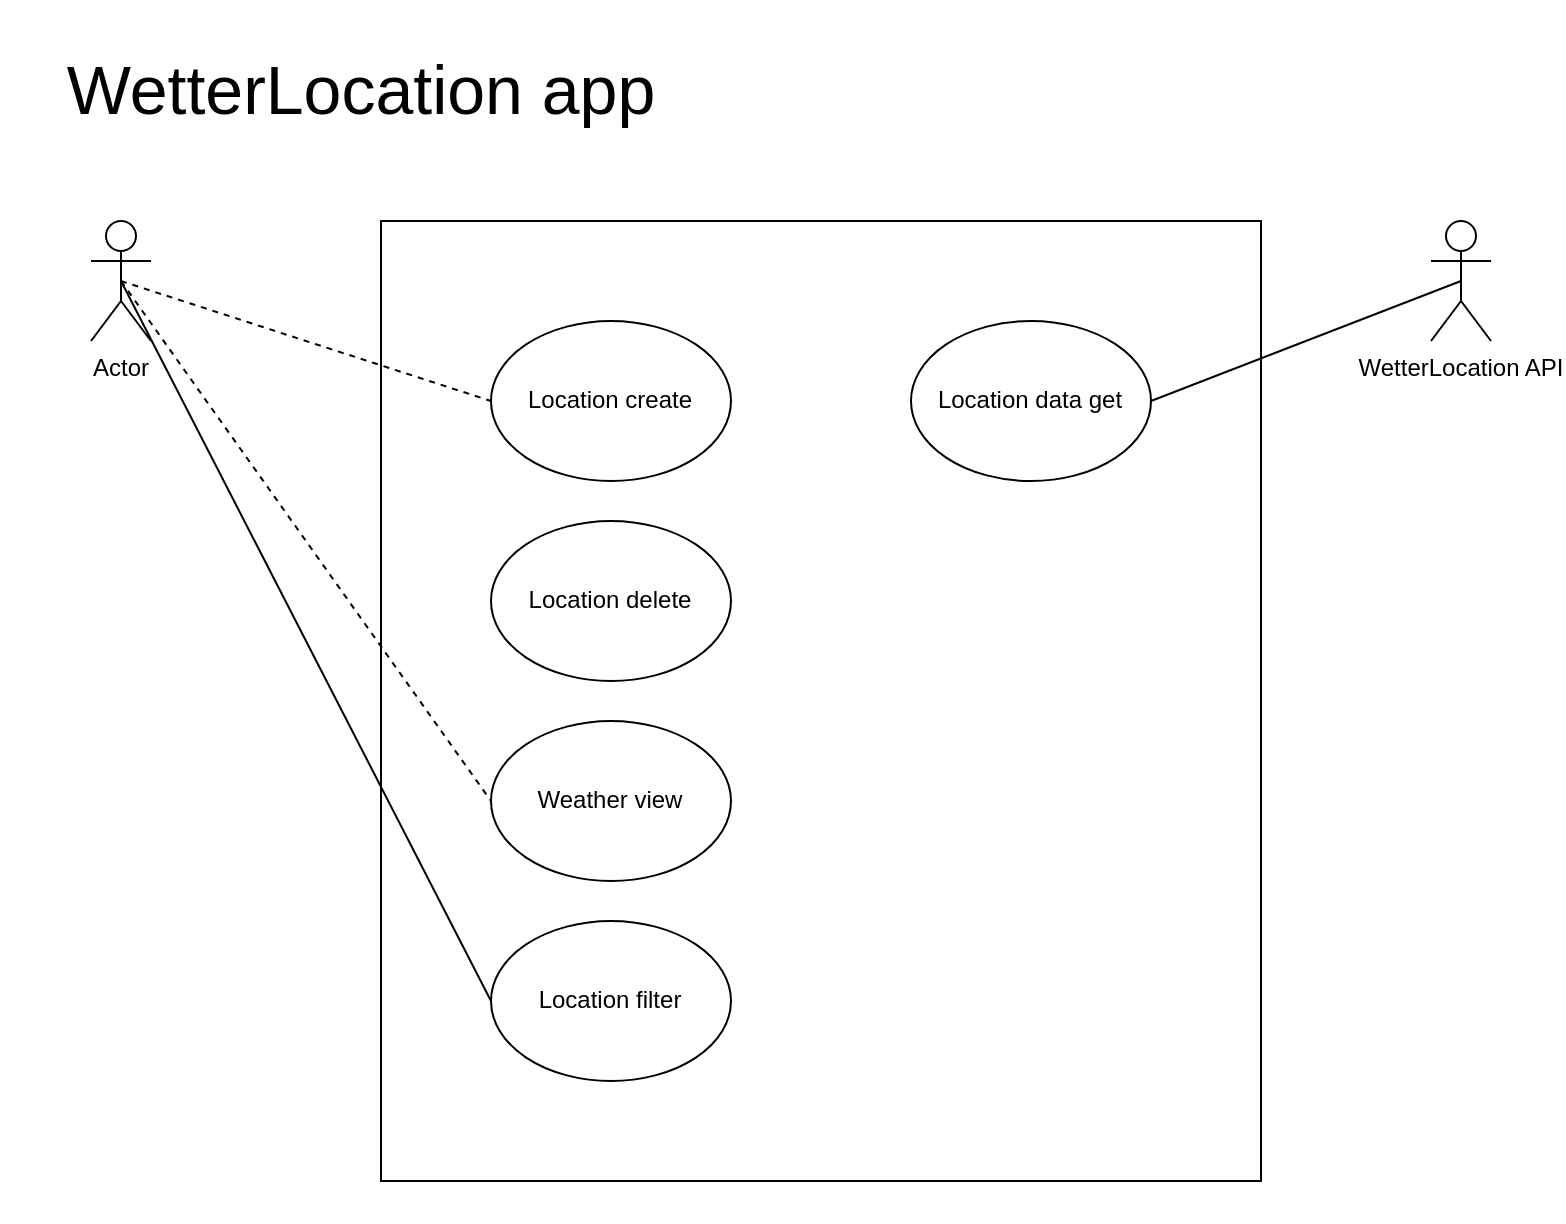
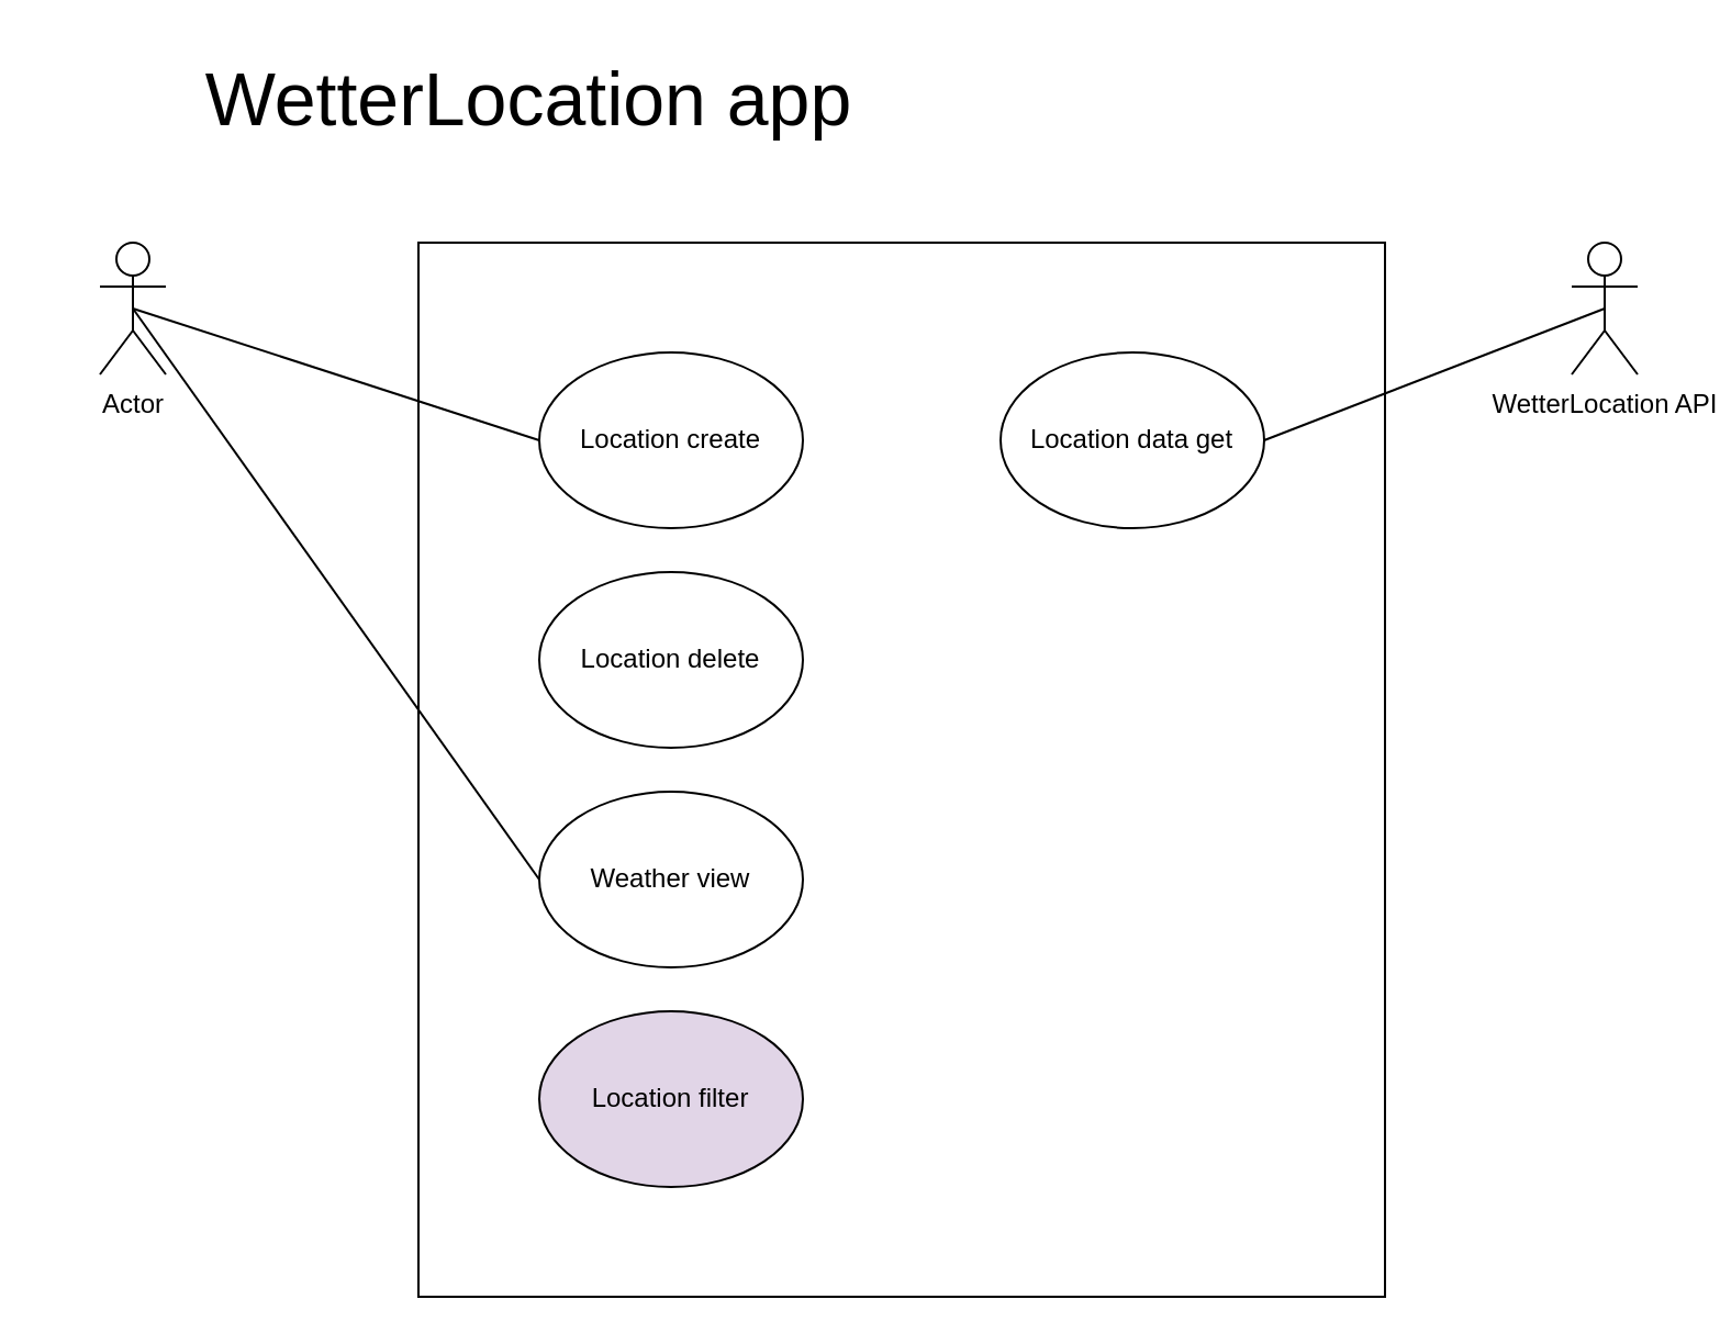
- <mxCell id="8" value="&lt;font style=&quot;font-size: 34px;&quot;&gt;WetterLocation app&lt;/font&gt;" style="text;html=1;align=center;verticalAlign=middle;resizable=0;points=[];autosize=1;strokeColor=none;fillColor=none;" vertex="1" parent="1"><mxGeometry x="20" y="20" width="320" height="50" as="geometry" /></mxCell>
+ <mxCell id="8" value="&lt;font style=&quot;font-size: 34px;&quot;&gt;WetterLocation app&lt;/font&gt;" style="text;html=1;align=center;verticalAlign=middle;resizable=0;points=[];autosize=1;strokeColor=none;fillColor=none;" vertex="1" parent="1"><mxGeometry x="80" y="20" width="320" height="50" as="geometry" /></mxCell>
- <mxCell id="7" value="" style="endArrow=none;html=1;rounded=0;exitX=0.5;exitY=0.5;exitDx=0;exitDy=0;exitPerimeter=0;entryX=0;entryY=0.5;entryDx=0;entryDy=0;dashed=1;" edge="1" parent="1" source="3" target="5"><mxGeometry width="50" height="50" relative="1" as="geometry"><mxPoint x="385" y="410" as="sourcePoint" /><mxPoint x="435" y="360" as="targetPoint" /></mxGeometry></mxCell>
+ <mxCell id="7" value="" style="endArrow=none;html=1;rounded=0;exitX=0.5;exitY=0.5;exitDx=0;exitDy=0;exitPerimeter=0;entryX=0;entryY=0.5;entryDx=0;entryDy=0;" edge="1" parent="1" source="3" target="5"><mxGeometry width="50" height="50" relative="1" as="geometry"><mxPoint x="385" y="410" as="sourcePoint" /><mxPoint x="435" y="360" as="targetPoint" /></mxGeometry></mxCell>
- <mxCell id="12" value="" style="endArrow=none;html=1;rounded=0;exitX=0.5;exitY=0.5;exitDx=0;exitDy=0;exitPerimeter=0;entryX=0;entryY=0.5;entryDx=0;entryDy=0;dashed=1;" edge="1" parent="1" source="3" target="11"><mxGeometry width="50" height="50" relative="1" as="geometry"><mxPoint x="385" y="400" as="sourcePoint" /><mxPoint x="435" y="350" as="targetPoint" /></mxGeometry></mxCell>
+ <mxCell id="12" value="" style="endArrow=none;html=1;rounded=0;exitX=0.5;exitY=0.5;exitDx=0;exitDy=0;exitPerimeter=0;entryX=0;entryY=0.5;entryDx=0;entryDy=0;" edge="1" parent="1" source="3" target="11"><mxGeometry width="50" height="50" relative="1" as="geometry"><mxPoint x="385" y="400" as="sourcePoint" /><mxPoint x="435" y="350" as="targetPoint" /></mxGeometry></mxCell>
- <mxCell id="14" value="" style="endArrow=none;html=1;rounded=0;entryX=0.5;entryY=0.5;entryDx=0;entryDy=0;entryPerimeter=0;exitX=0;exitY=0.5;exitDx=0;exitDy=0;" edge="1" parent="1" source="13" target="3"><mxGeometry width="50" height="50" relative="1" as="geometry"><mxPoint x="385" y="400" as="sourcePoint" /><mxPoint x="435" y="350" as="targetPoint" /></mxGeometry></mxCell>
- <mxCell id="13" value="Location filter" style="ellipse;whiteSpace=wrap;html=1;" vertex="1" parent="1"><mxGeometry x="245" y="460" width="120" height="80" as="geometry" /></mxCell>
+ <mxCell id="13" value="Location filter" style="ellipse;whiteSpace=wrap;html=1;fillColor=#e1d5e7;" vertex="1" parent="1"><mxGeometry x="245" y="460" width="120" height="80" as="geometry" /></mxCell>
